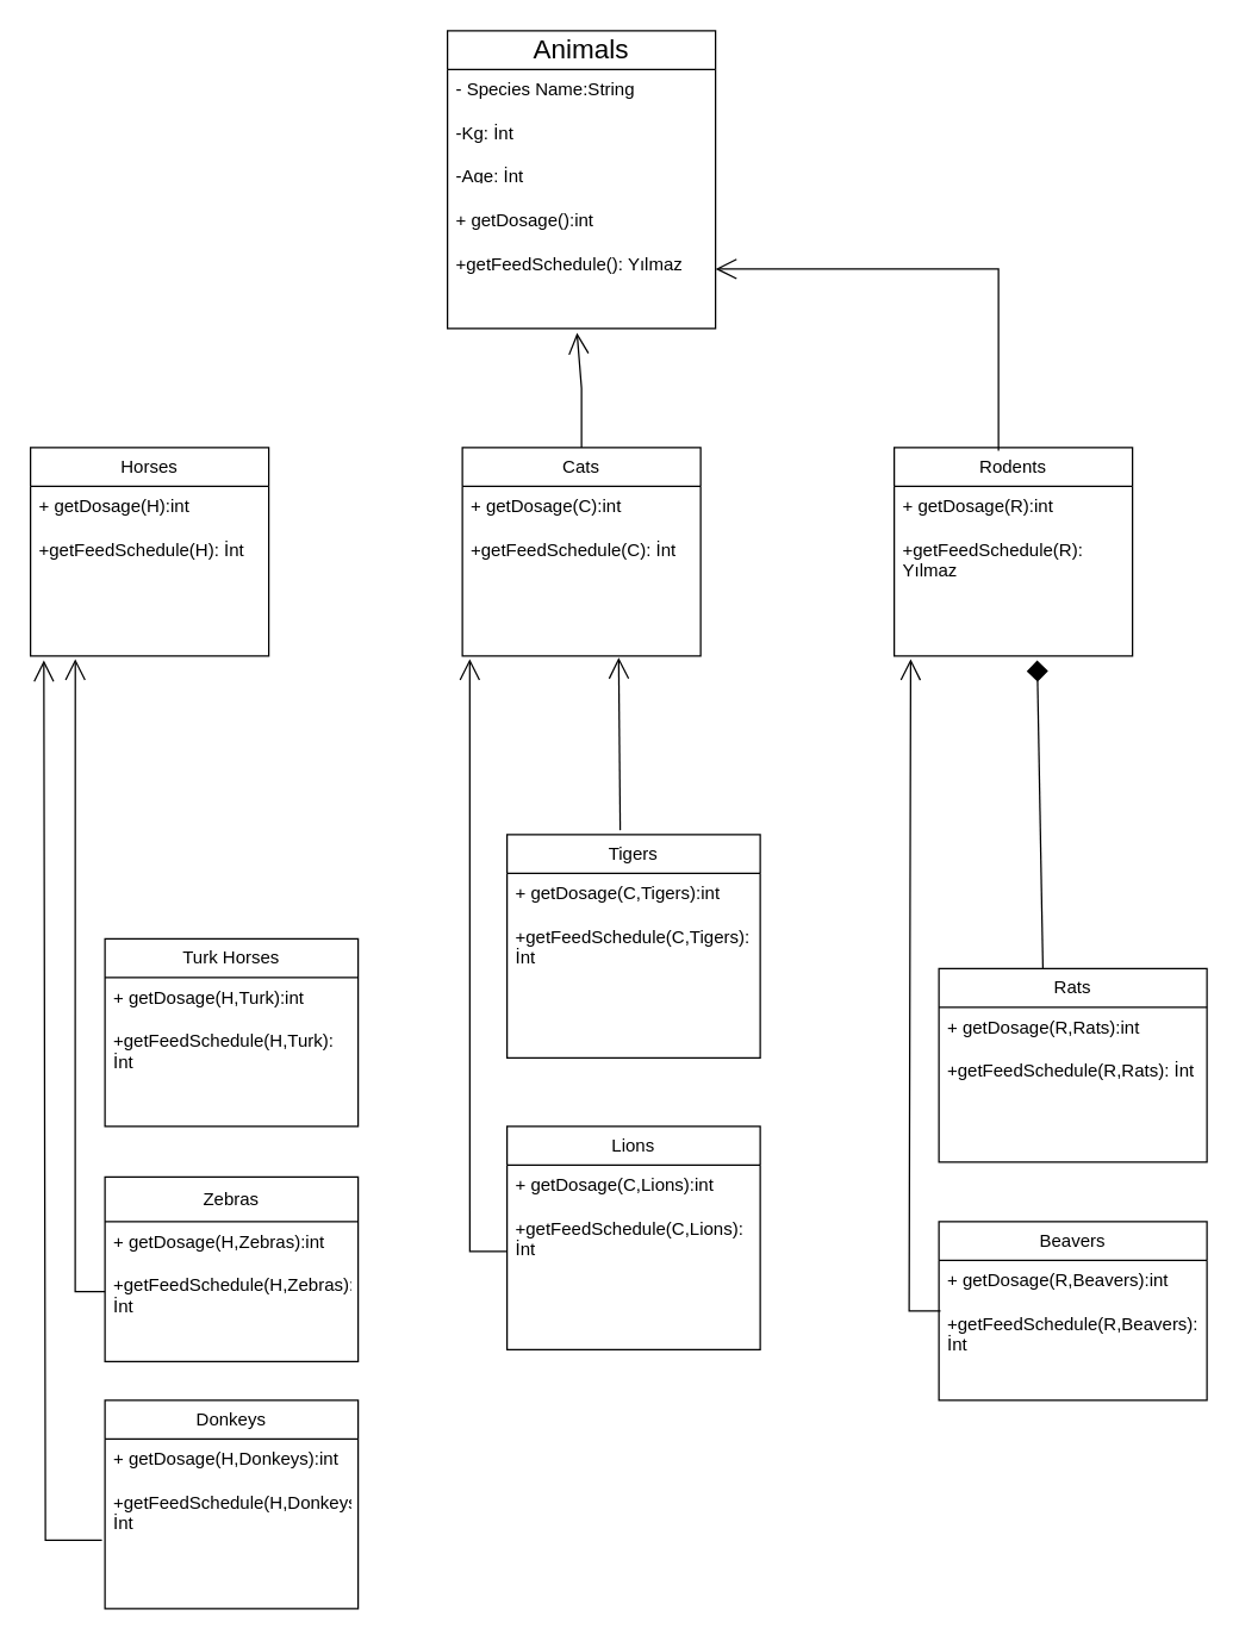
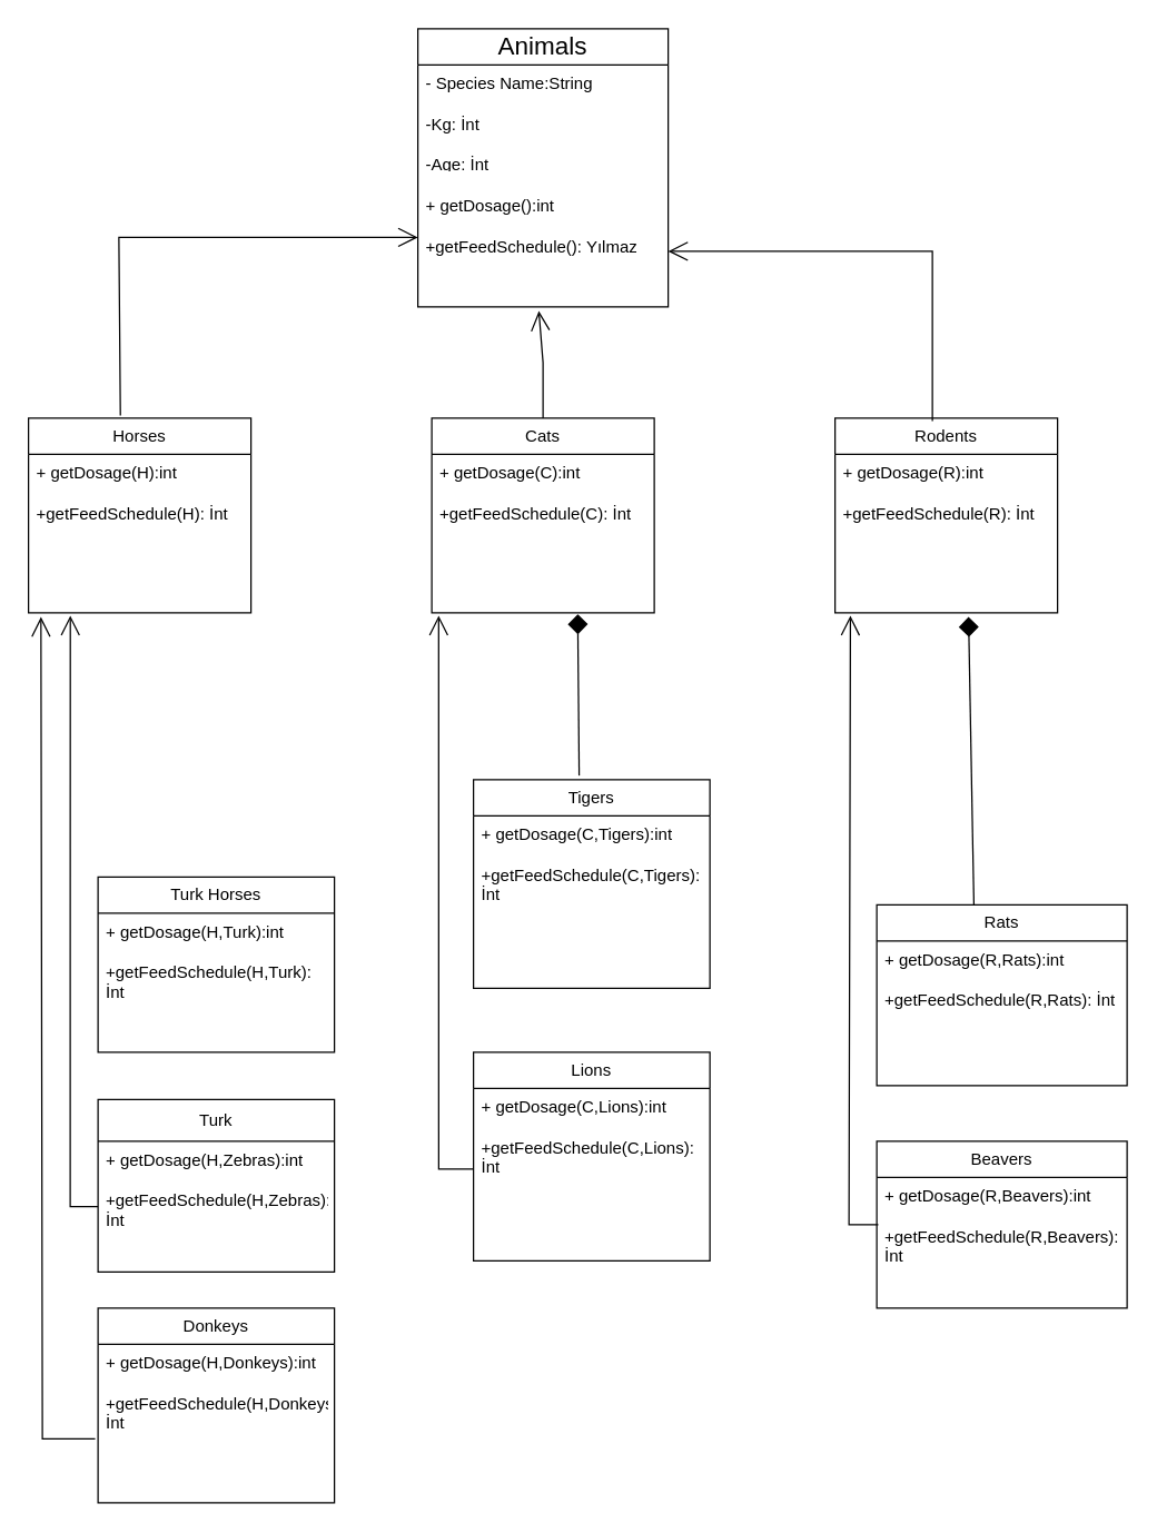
+ <mxCell id="22" value="" style="endArrow=open;endFill=1;endSize=12;html=1;rounded=0;exitX=0.413;exitY=-0.014;exitDx=0;exitDy=0;entryX=0;entryY=0.5;entryDx=0;entryDy=0;exitPerimeter=0;" edge="1" parent="1" source="30" target="4"><mxGeometry width="160" relative="1" as="geometry"><mxPoint x="87.5" y="312" as="sourcePoint" /><mxPoint x="260" y="130" as="targetPoint" /><Array as="points"><mxPoint x="85" y="170" /></Array></mxGeometry></mxCell>
- <mxCell id="27" value="&lt;div&gt;+ getDosage(R):int&lt;/div&gt;&lt;div&gt;&lt;br&gt;&lt;/div&gt;&lt;div&gt;+getFeedSchedule(R): Yılmaz&lt;/div&gt;" style="text;strokeColor=none;fillColor=none;align=left;verticalAlign=top;spacingLeft=4;spacingRight=4;overflow=hidden;rotatable=0;points=[[0,0.5],[1,0.5]];portConstraint=eastwest;whiteSpace=wrap;html=1;" vertex="1" parent="26"><mxGeometry y="26" width="160" height="114" as="geometry" /></mxCell>
+ <mxCell id="27" value="&lt;div&gt;+ getDosage(R):int&lt;/div&gt;&lt;div&gt;&lt;br&gt;&lt;/div&gt;&lt;div&gt;+getFeedSchedule(R): İnt&lt;/div&gt;" style="text;strokeColor=none;fillColor=none;align=left;verticalAlign=top;spacingLeft=4;spacingRight=4;overflow=hidden;rotatable=0;points=[[0,0.5],[1,0.5]];portConstraint=eastwest;whiteSpace=wrap;html=1;" vertex="1" parent="26"><mxGeometry y="26" width="160" height="114" as="geometry" /></mxCell>
- <mxCell id="32" value="" style="endArrow=open;endFill=1;endSize=12;html=1;rounded=0;entryX=0.656;entryY=1.009;entryDx=0;entryDy=0;entryPerimeter=0;exitX=0.447;exitY=-0.02;exitDx=0;exitDy=0;exitPerimeter=0;" edge="1" parent="1" source="12" target="29"><mxGeometry width="160" relative="1" as="geometry"><mxPoint x="415" y="550" as="sourcePoint" /><mxPoint x="415" y="450" as="targetPoint" /></mxGeometry></mxCell>
+ <mxCell id="32" value="" style="endArrow=diamond;endFill=1;endSize=12;html=1;rounded=0;entryX=0.656;entryY=1.009;entryDx=0;entryDy=0;entryPerimeter=0;exitX=0.447;exitY=-0.02;exitDx=0;exitDy=0;exitPerimeter=0;" edge="1" parent="1" source="12" target="29"><mxGeometry width="160" relative="1" as="geometry"><mxPoint x="415" y="550" as="sourcePoint" /><mxPoint x="415" y="450" as="targetPoint" /></mxGeometry></mxCell>
- <mxCell id="7" value="Zebras" style="swimlane;fontStyle=0;childLayout=stackLayout;horizontal=1;startSize=30;fillColor=none;horizontalStack=0;resizeParent=1;resizeParentMax=0;resizeLast=0;collapsible=1;marginBottom=0;whiteSpace=wrap;html=1;" vertex="1" parent="1"><mxGeometry x="70" y="790" width="170" height="124" as="geometry" /></mxCell>
+ <mxCell id="7" value="Turk" style="swimlane;fontStyle=0;childLayout=stackLayout;horizontal=1;startSize=30;fillColor=none;horizontalStack=0;resizeParent=1;resizeParentMax=0;resizeLast=0;collapsible=1;marginBottom=0;whiteSpace=wrap;html=1;" vertex="1" parent="1"><mxGeometry x="70" y="790" width="170" height="124" as="geometry" /></mxCell>
